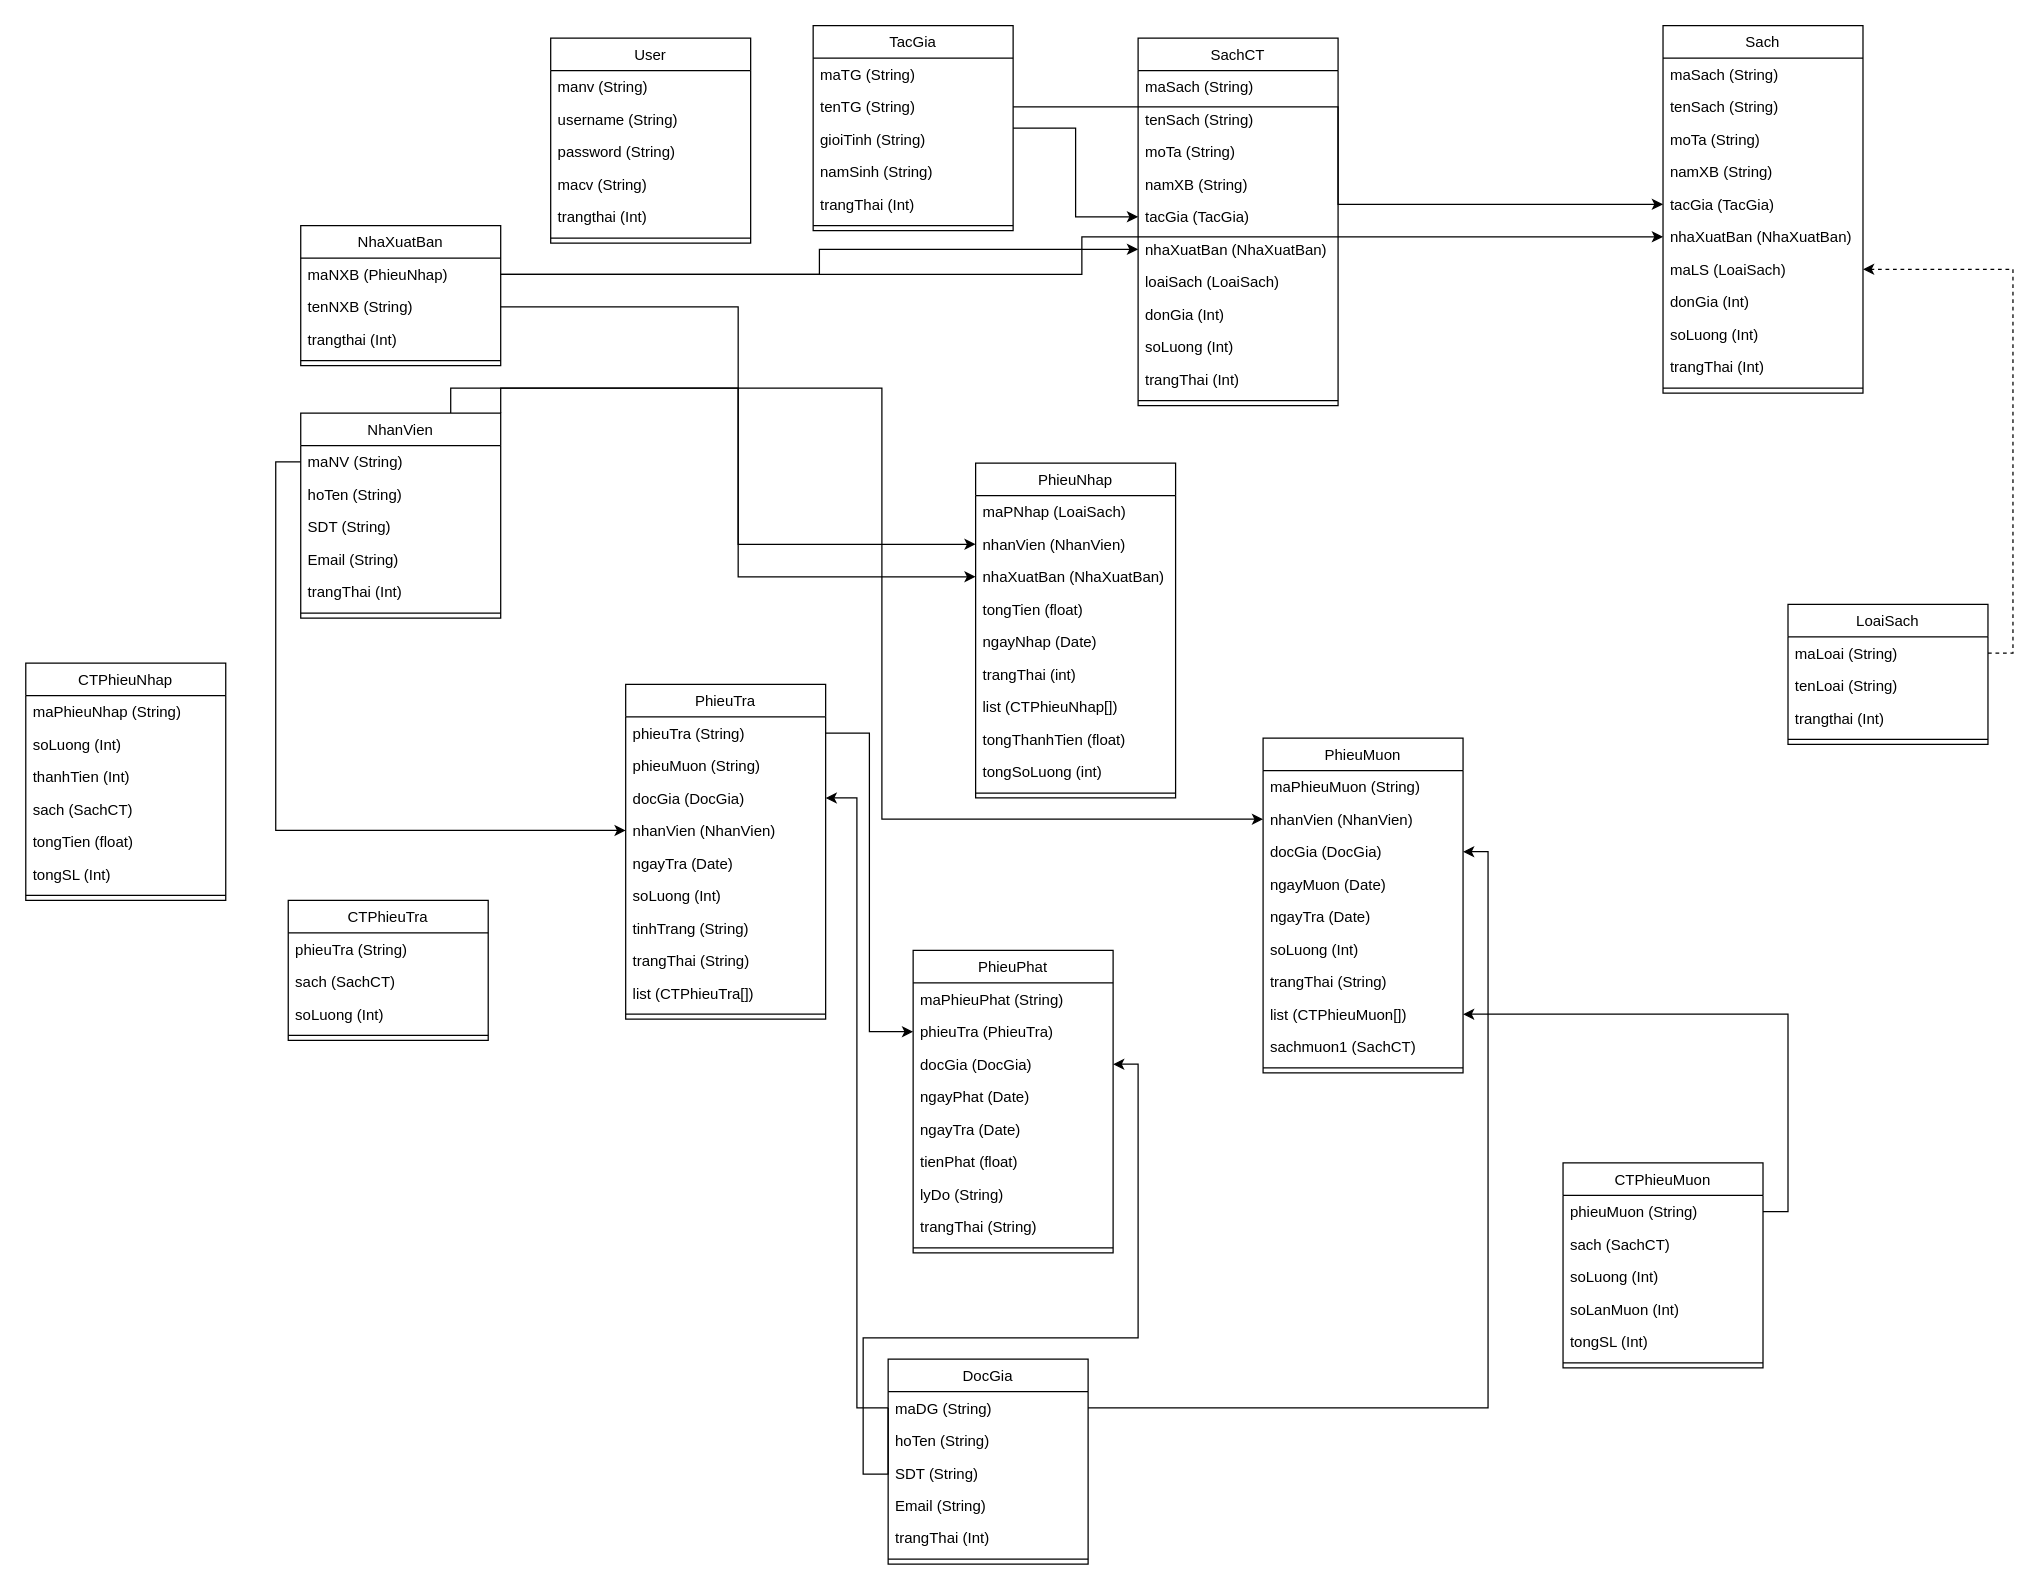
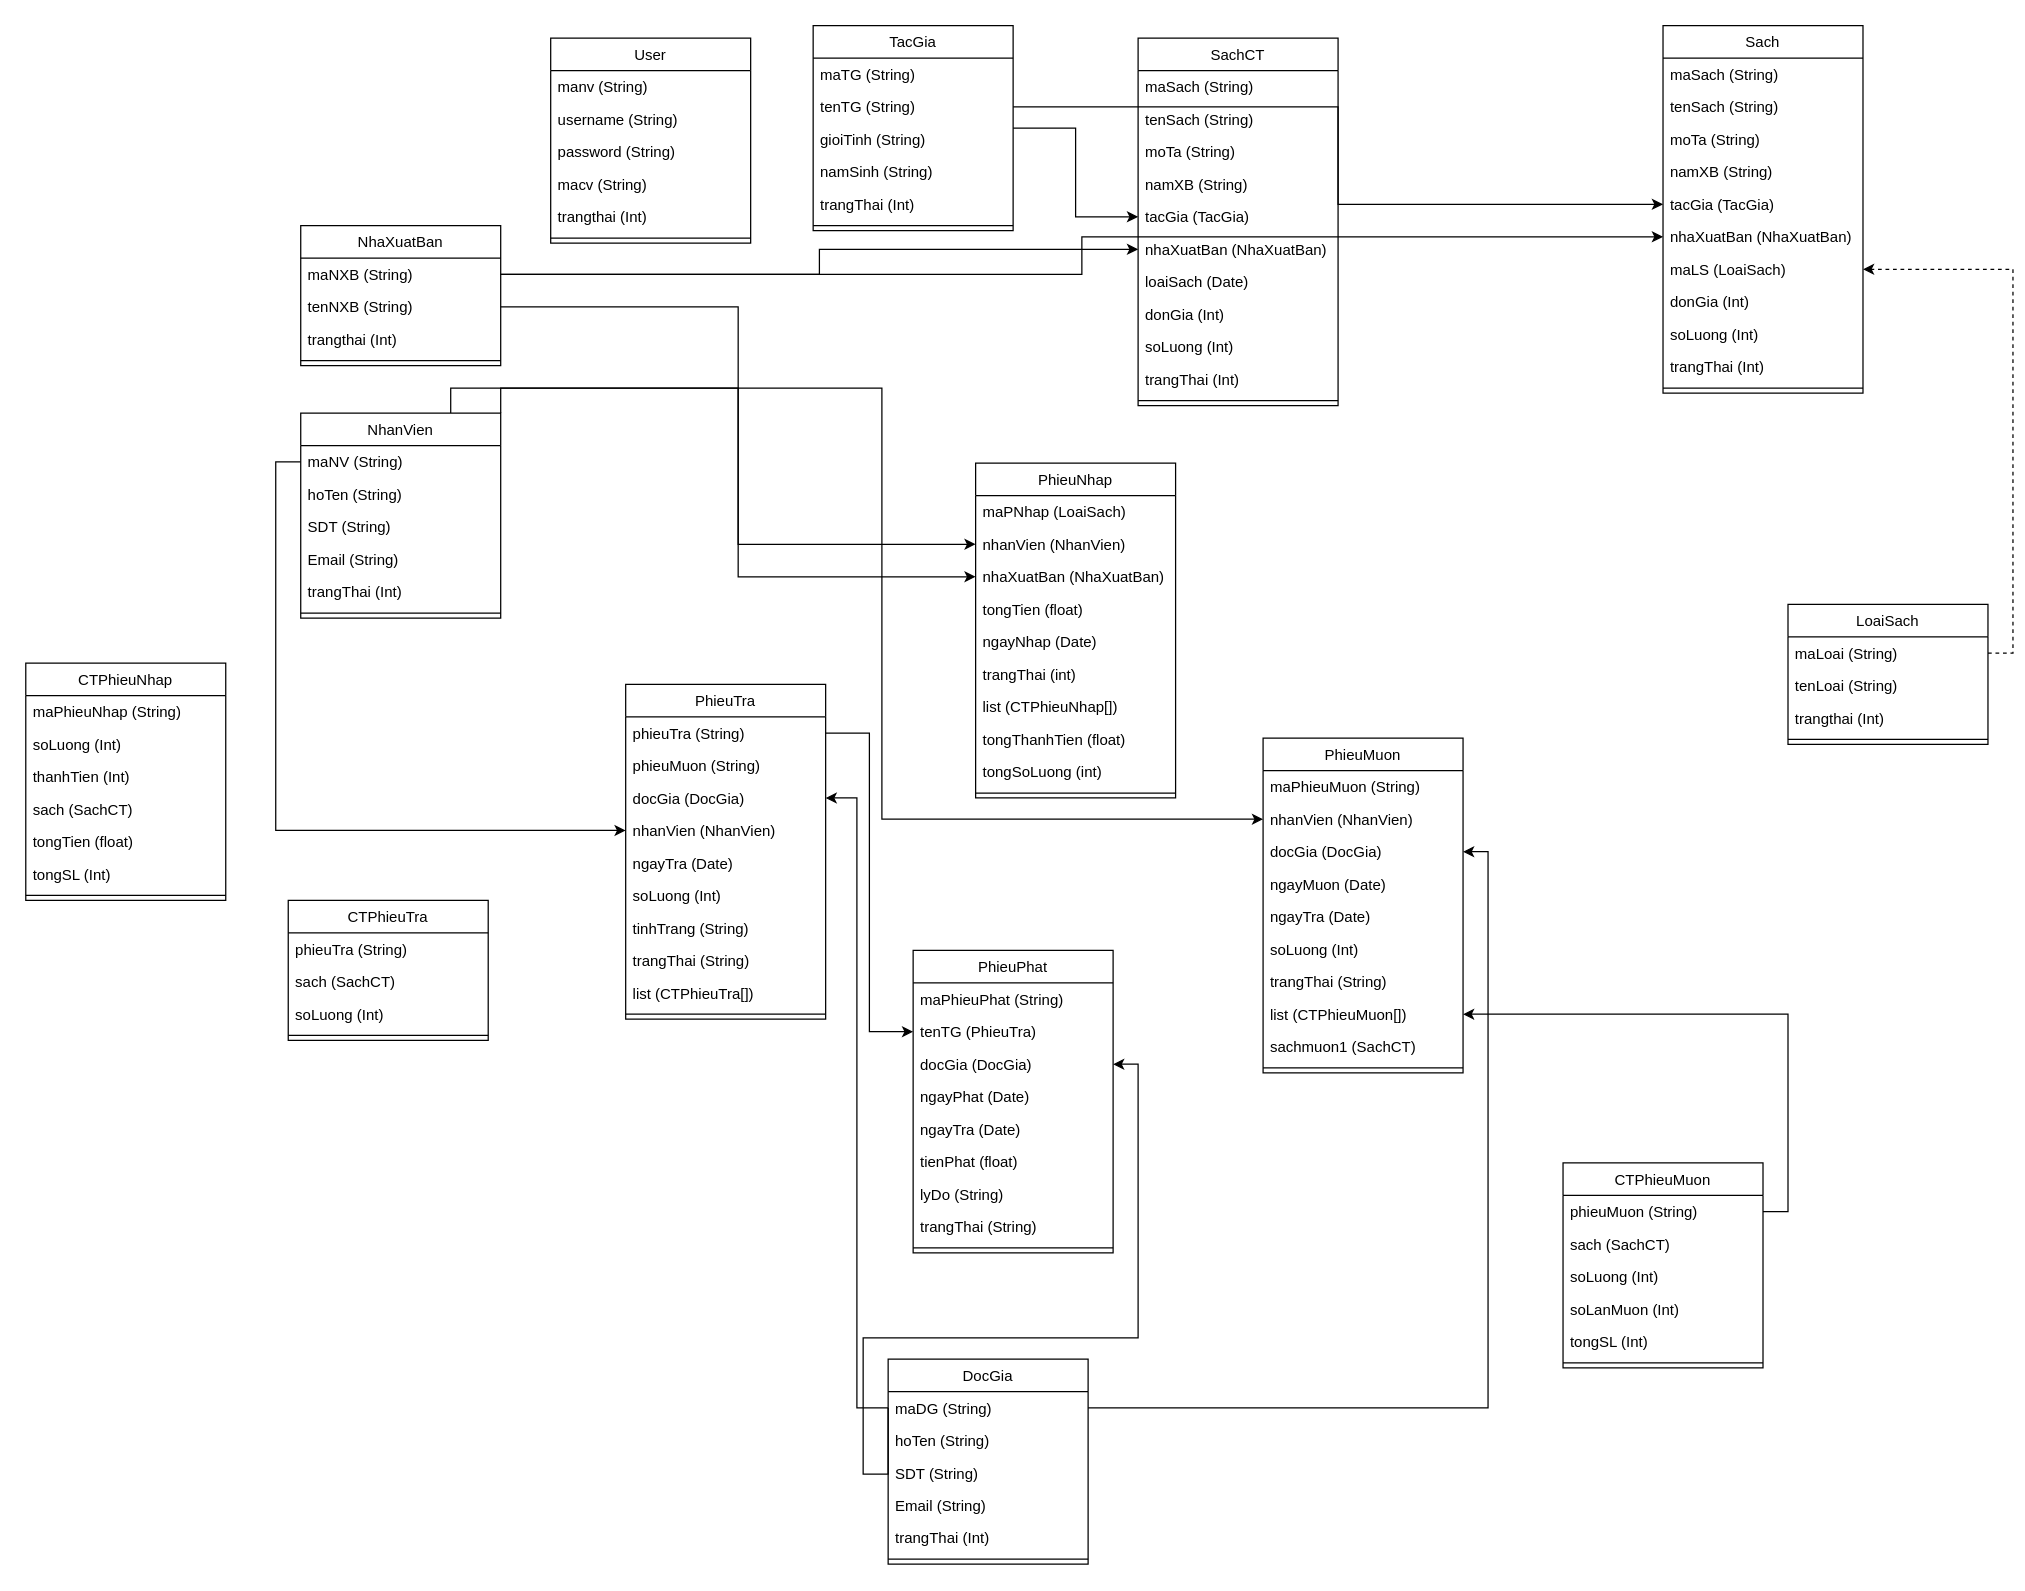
- <mxCell id="74" value="maNXB (PhieuNhap)" style="text;align=left;verticalAlign=top;spacingLeft=4;spacingRight=4;overflow=hidden;rotatable=0;points=[[0,0.5],[1,0.5]];portConstraint=eastwest;" vertex="1" parent="73"><mxGeometry y="26" width="160" height="26" as="geometry" /></mxCell>
+ <mxCell id="74" value="maNXB (String)" style="text;align=left;verticalAlign=top;spacingLeft=4;spacingRight=4;overflow=hidden;rotatable=0;points=[[0,0.5],[1,0.5]];portConstraint=eastwest;" vertex="1" parent="73"><mxGeometry y="26" width="160" height="26" as="geometry" /></mxCell>
- <mxCell id="36" value="loaiSach (LoaiSach)" style="text;align=left;verticalAlign=top;spacingLeft=4;spacingRight=4;overflow=hidden;rotatable=0;points=[[0,0.5],[1,0.5]];portConstraint=eastwest;" vertex="1" parent="29"><mxGeometry y="182" width="160" height="26" as="geometry" /></mxCell>
+ <mxCell id="36" value="loaiSach (Date)" style="text;align=left;verticalAlign=top;spacingLeft=4;spacingRight=4;overflow=hidden;rotatable=0;points=[[0,0.5],[1,0.5]];portConstraint=eastwest;" vertex="1" parent="29"><mxGeometry y="182" width="160" height="26" as="geometry" /></mxCell>
- <mxCell id="43" value="phieuTra (PhieuTra)" style="text;align=left;verticalAlign=top;spacingLeft=4;spacingRight=4;overflow=hidden;rotatable=0;points=[[0,0.5],[1,0.5]];portConstraint=eastwest;" vertex="1" parent="41"><mxGeometry y="52" width="160" height="26" as="geometry" /></mxCell>
+ <mxCell id="43" value="tenTG (PhieuTra)" style="text;align=left;verticalAlign=top;spacingLeft=4;spacingRight=4;overflow=hidden;rotatable=0;points=[[0,0.5],[1,0.5]];portConstraint=eastwest;" vertex="1" parent="41"><mxGeometry y="52" width="160" height="26" as="geometry" /></mxCell>
